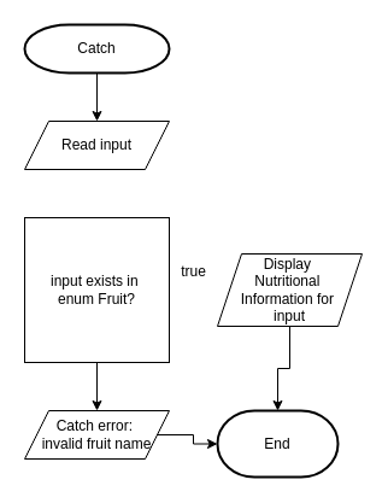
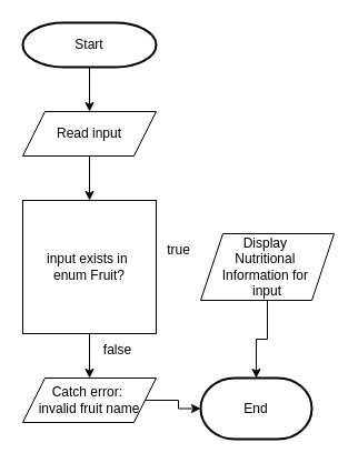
- <mxCell id="3" value="Catch" style="strokeWidth=2;html=1;shape=mxgraph.flowchart.terminator;whiteSpace=wrap;" vertex="1" parent="1"><mxGeometry x="20" y="20" width="120" height="40" as="geometry" /></mxCell>
+ <mxCell id="3" value="Start" style="strokeWidth=2;html=1;shape=mxgraph.flowchart.terminator;whiteSpace=wrap;" vertex="1" parent="1"><mxGeometry x="20" y="20" width="120" height="40" as="geometry" /></mxCell>
+ <mxCell id="4" style="edgeStyle=orthogonalEdgeStyle;rounded=0;orthogonalLoop=1;jettySize=auto;html=1;exitX=0.5;exitY=1;exitDx=0;exitDy=0;entryX=0.5;entryY=0;entryDx=0;entryDy=0;" edge="1" parent="1" source="5" target="7"><mxGeometry relative="1" as="geometry" /></mxCell>
+ <mxCell id="14" value="false" style="text;html=1;align=center;verticalAlign=middle;resizable=0;points=[];autosize=1;strokeColor=none;fillColor=none;" vertex="1" parent="1"><mxGeometry x="80" y="300" width="50" height="30" as="geometry" /></mxCell>
